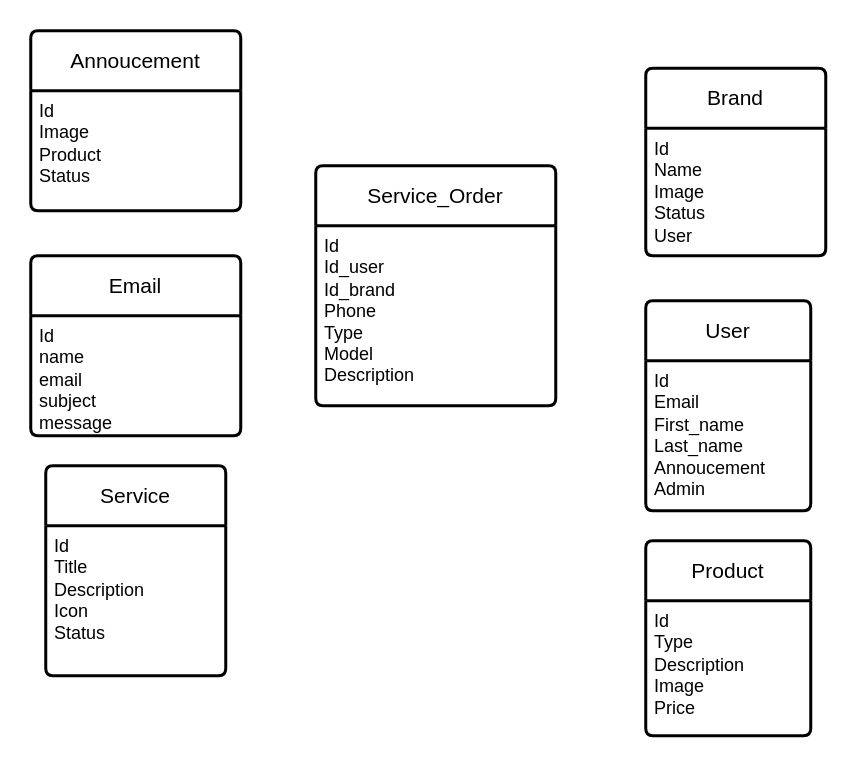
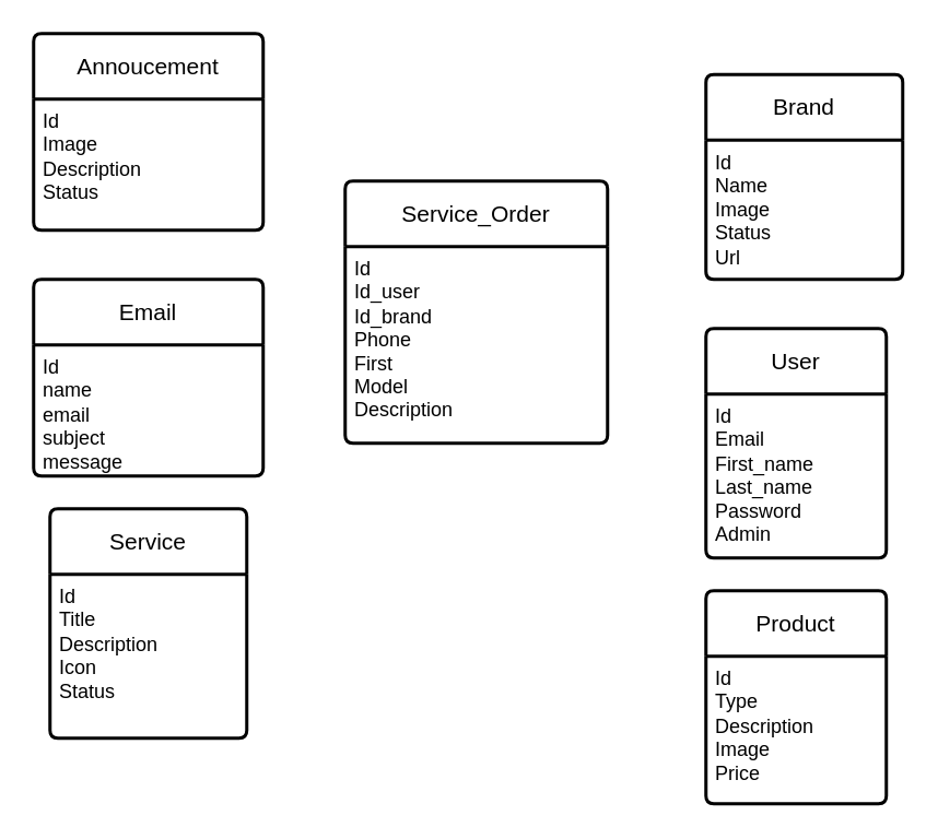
- <mxCell id="3" value="Id&lt;div&gt;Image&lt;/div&gt;&lt;div&gt;Product&lt;/div&gt;&lt;div&gt;Status&lt;/div&gt;" style="align=left;strokeColor=none;fillColor=none;spacingLeft=4;fontSize=12;verticalAlign=top;resizable=0;rotatable=0;part=1;html=1;" vertex="1" parent="2"><mxGeometry y="40" width="140" height="80" as="geometry" /></mxCell>
+ <mxCell id="3" value="Id&lt;div&gt;Image&lt;/div&gt;&lt;div&gt;Description&lt;/div&gt;&lt;div&gt;Status&lt;/div&gt;" style="align=left;strokeColor=none;fillColor=none;spacingLeft=4;fontSize=12;verticalAlign=top;resizable=0;rotatable=0;part=1;html=1;" vertex="1" parent="2"><mxGeometry y="40" width="140" height="80" as="geometry" /></mxCell>
- <mxCell id="7" value="Id&lt;div&gt;Name&lt;/div&gt;&lt;div&gt;Image&lt;/div&gt;&lt;div&gt;Status&lt;/div&gt;&lt;div&gt;User&lt;/div&gt;" style="align=left;strokeColor=none;fillColor=none;spacingLeft=4;fontSize=12;verticalAlign=top;resizable=0;rotatable=0;part=1;html=1;" vertex="1" parent="6"><mxGeometry y="40" width="120" height="85" as="geometry" /></mxCell>
+ <mxCell id="7" value="Id&lt;div&gt;Name&lt;/div&gt;&lt;div&gt;Image&lt;/div&gt;&lt;div&gt;Status&lt;/div&gt;&lt;div&gt;Url&lt;/div&gt;" style="align=left;strokeColor=none;fillColor=none;spacingLeft=4;fontSize=12;verticalAlign=top;resizable=0;rotatable=0;part=1;html=1;" vertex="1" parent="6"><mxGeometry y="40" width="120" height="85" as="geometry" /></mxCell>
- <mxCell id="13" value="Id&lt;div&gt;Id_user&lt;/div&gt;&lt;div&gt;Id_brand&lt;/div&gt;&lt;div&gt;Phone&lt;/div&gt;&lt;div&gt;Type&lt;/div&gt;&lt;div&gt;Model&lt;/div&gt;&lt;div&gt;Description&lt;/div&gt;" style="align=left;strokeColor=none;fillColor=none;spacingLeft=4;fontSize=12;verticalAlign=top;resizable=0;rotatable=0;part=1;html=1;" vertex="1" parent="12"><mxGeometry y="40" width="160" height="120" as="geometry" /></mxCell>
+ <mxCell id="13" value="Id&lt;div&gt;Id_user&lt;/div&gt;&lt;div&gt;Id_brand&lt;/div&gt;&lt;div&gt;Phone&lt;/div&gt;&lt;div&gt;First&lt;/div&gt;&lt;div&gt;Model&lt;/div&gt;&lt;div&gt;Description&lt;/div&gt;" style="align=left;strokeColor=none;fillColor=none;spacingLeft=4;fontSize=12;verticalAlign=top;resizable=0;rotatable=0;part=1;html=1;" vertex="1" parent="12"><mxGeometry y="40" width="160" height="120" as="geometry" /></mxCell>
- <mxCell id="11" value="Id&lt;div&gt;Email&lt;/div&gt;&lt;div&gt;First_name&lt;/div&gt;&lt;div&gt;Last_name&lt;/div&gt;&lt;div&gt;Annoucement&lt;/div&gt;&lt;div&gt;Admin&lt;/div&gt;" style="align=left;strokeColor=none;fillColor=none;spacingLeft=4;fontSize=12;verticalAlign=top;resizable=0;rotatable=0;part=1;html=1;" vertex="1" parent="10"><mxGeometry y="40" width="110" height="100" as="geometry" /></mxCell>
+ <mxCell id="11" value="Id&lt;div&gt;Email&lt;/div&gt;&lt;div&gt;First_name&lt;/div&gt;&lt;div&gt;Last_name&lt;/div&gt;&lt;div&gt;Password&lt;/div&gt;&lt;div&gt;Admin&lt;/div&gt;" style="align=left;strokeColor=none;fillColor=none;spacingLeft=4;fontSize=12;verticalAlign=top;resizable=0;rotatable=0;part=1;html=1;" vertex="1" parent="10"><mxGeometry y="40" width="110" height="100" as="geometry" /></mxCell>
